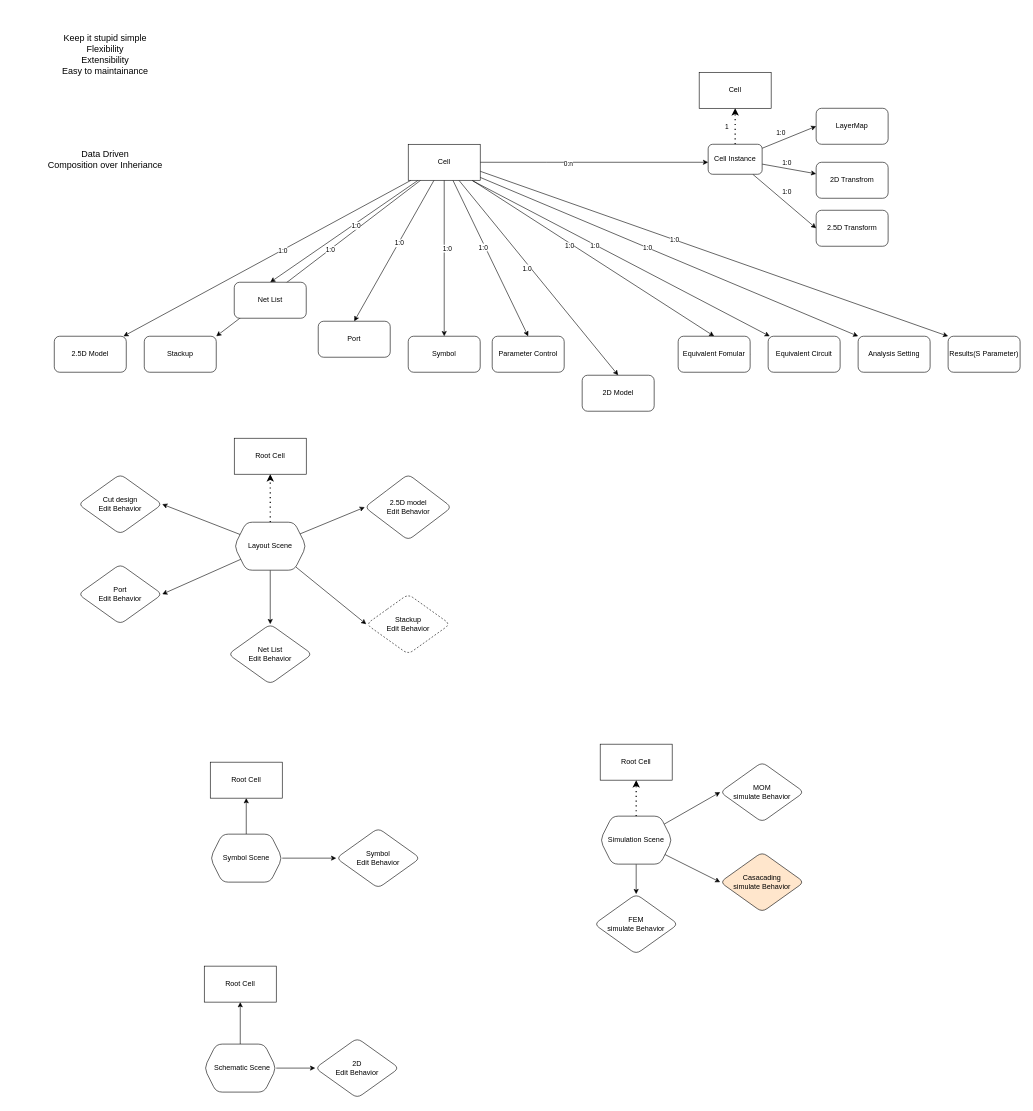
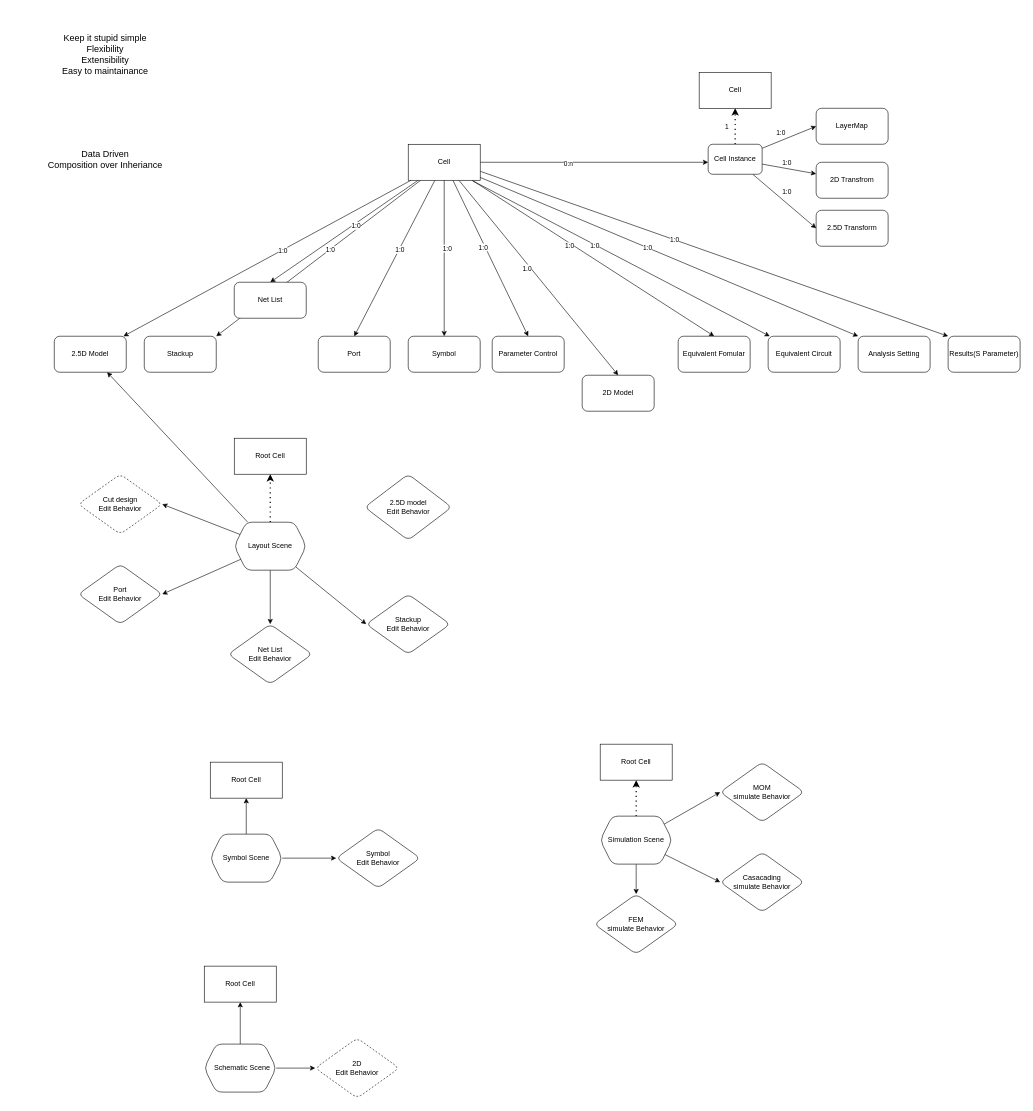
- <mxCell id="30" value="Port" style="rounded=1;whiteSpace=wrap;html=1;" vertex="1" parent="1"><mxGeometry x="530" y="535" width="120" height="60" as="geometry" /></mxCell>
+ <mxCell id="30" value="Port" style="rounded=1;whiteSpace=wrap;html=1;" vertex="1" parent="1"><mxGeometry x="530" y="560" width="120" height="60" as="geometry" /></mxCell>
- <mxCell id="54" value="Cut design&lt;br&gt;Edit Behavior" style="rhombus;whiteSpace=wrap;html=1;rounded=1;shadow=0;sketch=0;" vertex="1" parent="1"><mxGeometry x="130" y="790" width="140" height="100" as="geometry" /></mxCell>
+ <mxCell id="54" value="Cut design&lt;br&gt;Edit Behavior" style="rhombus;whiteSpace=wrap;html=1;rounded=1;shadow=0;sketch=0;dashed=1;" vertex="1" parent="1"><mxGeometry x="130" y="790" width="140" height="100" as="geometry" /></mxCell>
- <mxCell id="48" style="edgeStyle=none;rounded=0;orthogonalLoop=1;jettySize=auto;html=1;entryX=0;entryY=0.5;entryDx=0;entryDy=0;" edge="1" parent="1" source="51" target="52"><mxGeometry relative="1" as="geometry" /></mxCell>
+ <mxCell id="48" style="edgeStyle=none;rounded=0;orthogonalLoop=1;jettySize=auto;html=1;" edge="1" parent="1" source="51" target="27"><mxGeometry relative="1" as="geometry" /></mxCell>
- <mxCell id="53" value="Stackup&lt;br&gt;Edit Behavior" style="rhombus;whiteSpace=wrap;html=1;rounded=1;shadow=0;sketch=0;dashed=1;" vertex="1" parent="1"><mxGeometry x="610" y="990" width="140" height="100" as="geometry" /></mxCell>
+ <mxCell id="53" value="Stackup&lt;br&gt;Edit Behavior" style="rhombus;whiteSpace=wrap;html=1;rounded=1;shadow=0;sketch=0;" vertex="1" parent="1"><mxGeometry x="610" y="990" width="140" height="100" as="geometry" /></mxCell>
- <mxCell id="82" value="Casacading&lt;br&gt;simulate Behavior" style="rhombus;whiteSpace=wrap;html=1;rounded=1;shadow=0;sketch=0;fillColor=#ffe6cc;" vertex="1" parent="1"><mxGeometry x="1200" y="1420" width="140" height="100" as="geometry" /></mxCell>
+ <mxCell id="82" value="Casacading&lt;br&gt;simulate Behavior" style="rhombus;whiteSpace=wrap;html=1;rounded=1;shadow=0;sketch=0;" vertex="1" parent="1"><mxGeometry x="1200" y="1420" width="140" height="100" as="geometry" /></mxCell>
- <mxCell id="79" value="2D&lt;br&gt;Edit Behavior" style="rhombus;whiteSpace=wrap;html=1;rounded=1;shadow=0;sketch=0;" vertex="1" parent="1"><mxGeometry x="525" y="1730" width="140" height="100" as="geometry" /></mxCell>
+ <mxCell id="79" value="2D&lt;br&gt;Edit Behavior" style="rhombus;whiteSpace=wrap;html=1;rounded=1;shadow=0;sketch=0;dashed=1;" vertex="1" parent="1"><mxGeometry x="525" y="1730" width="140" height="100" as="geometry" /></mxCell>
